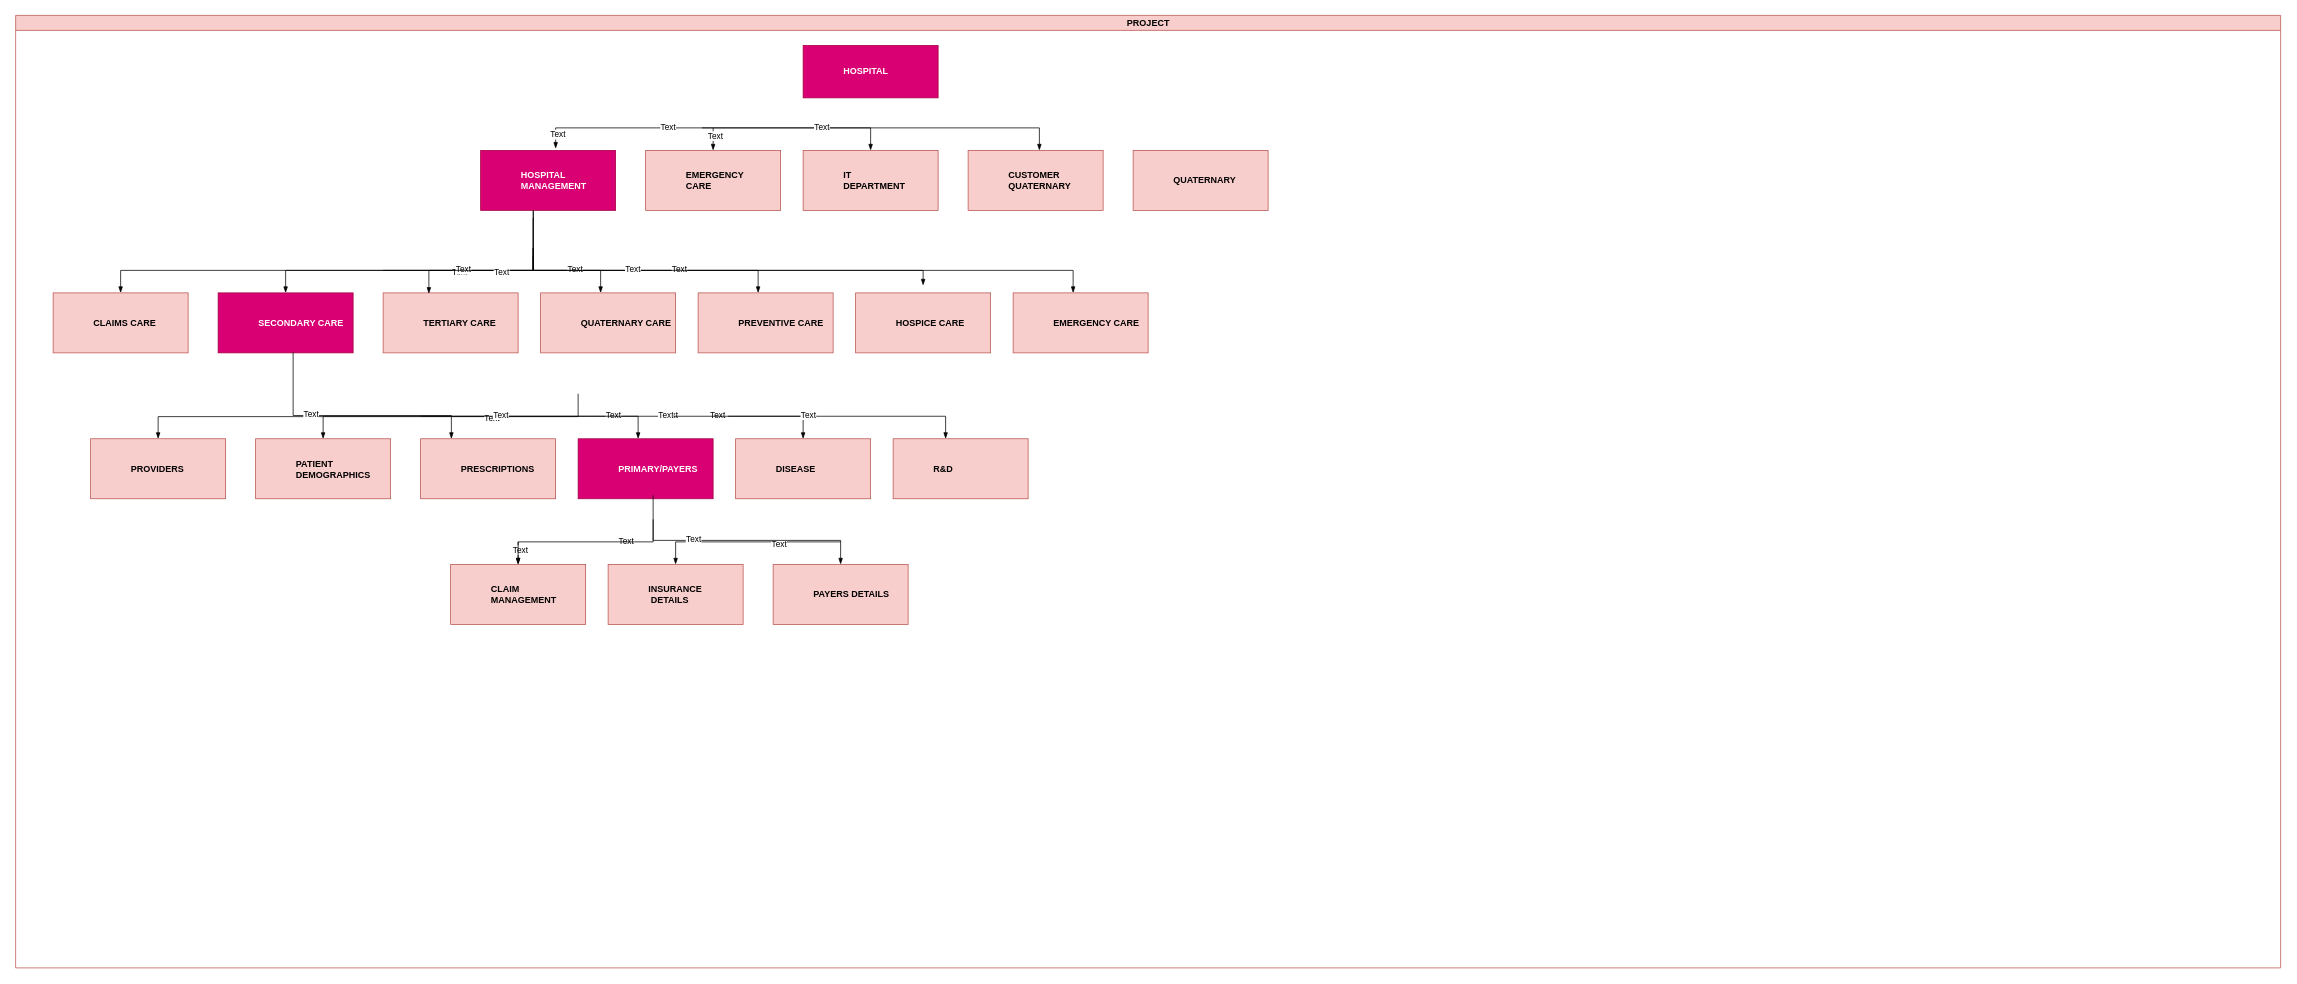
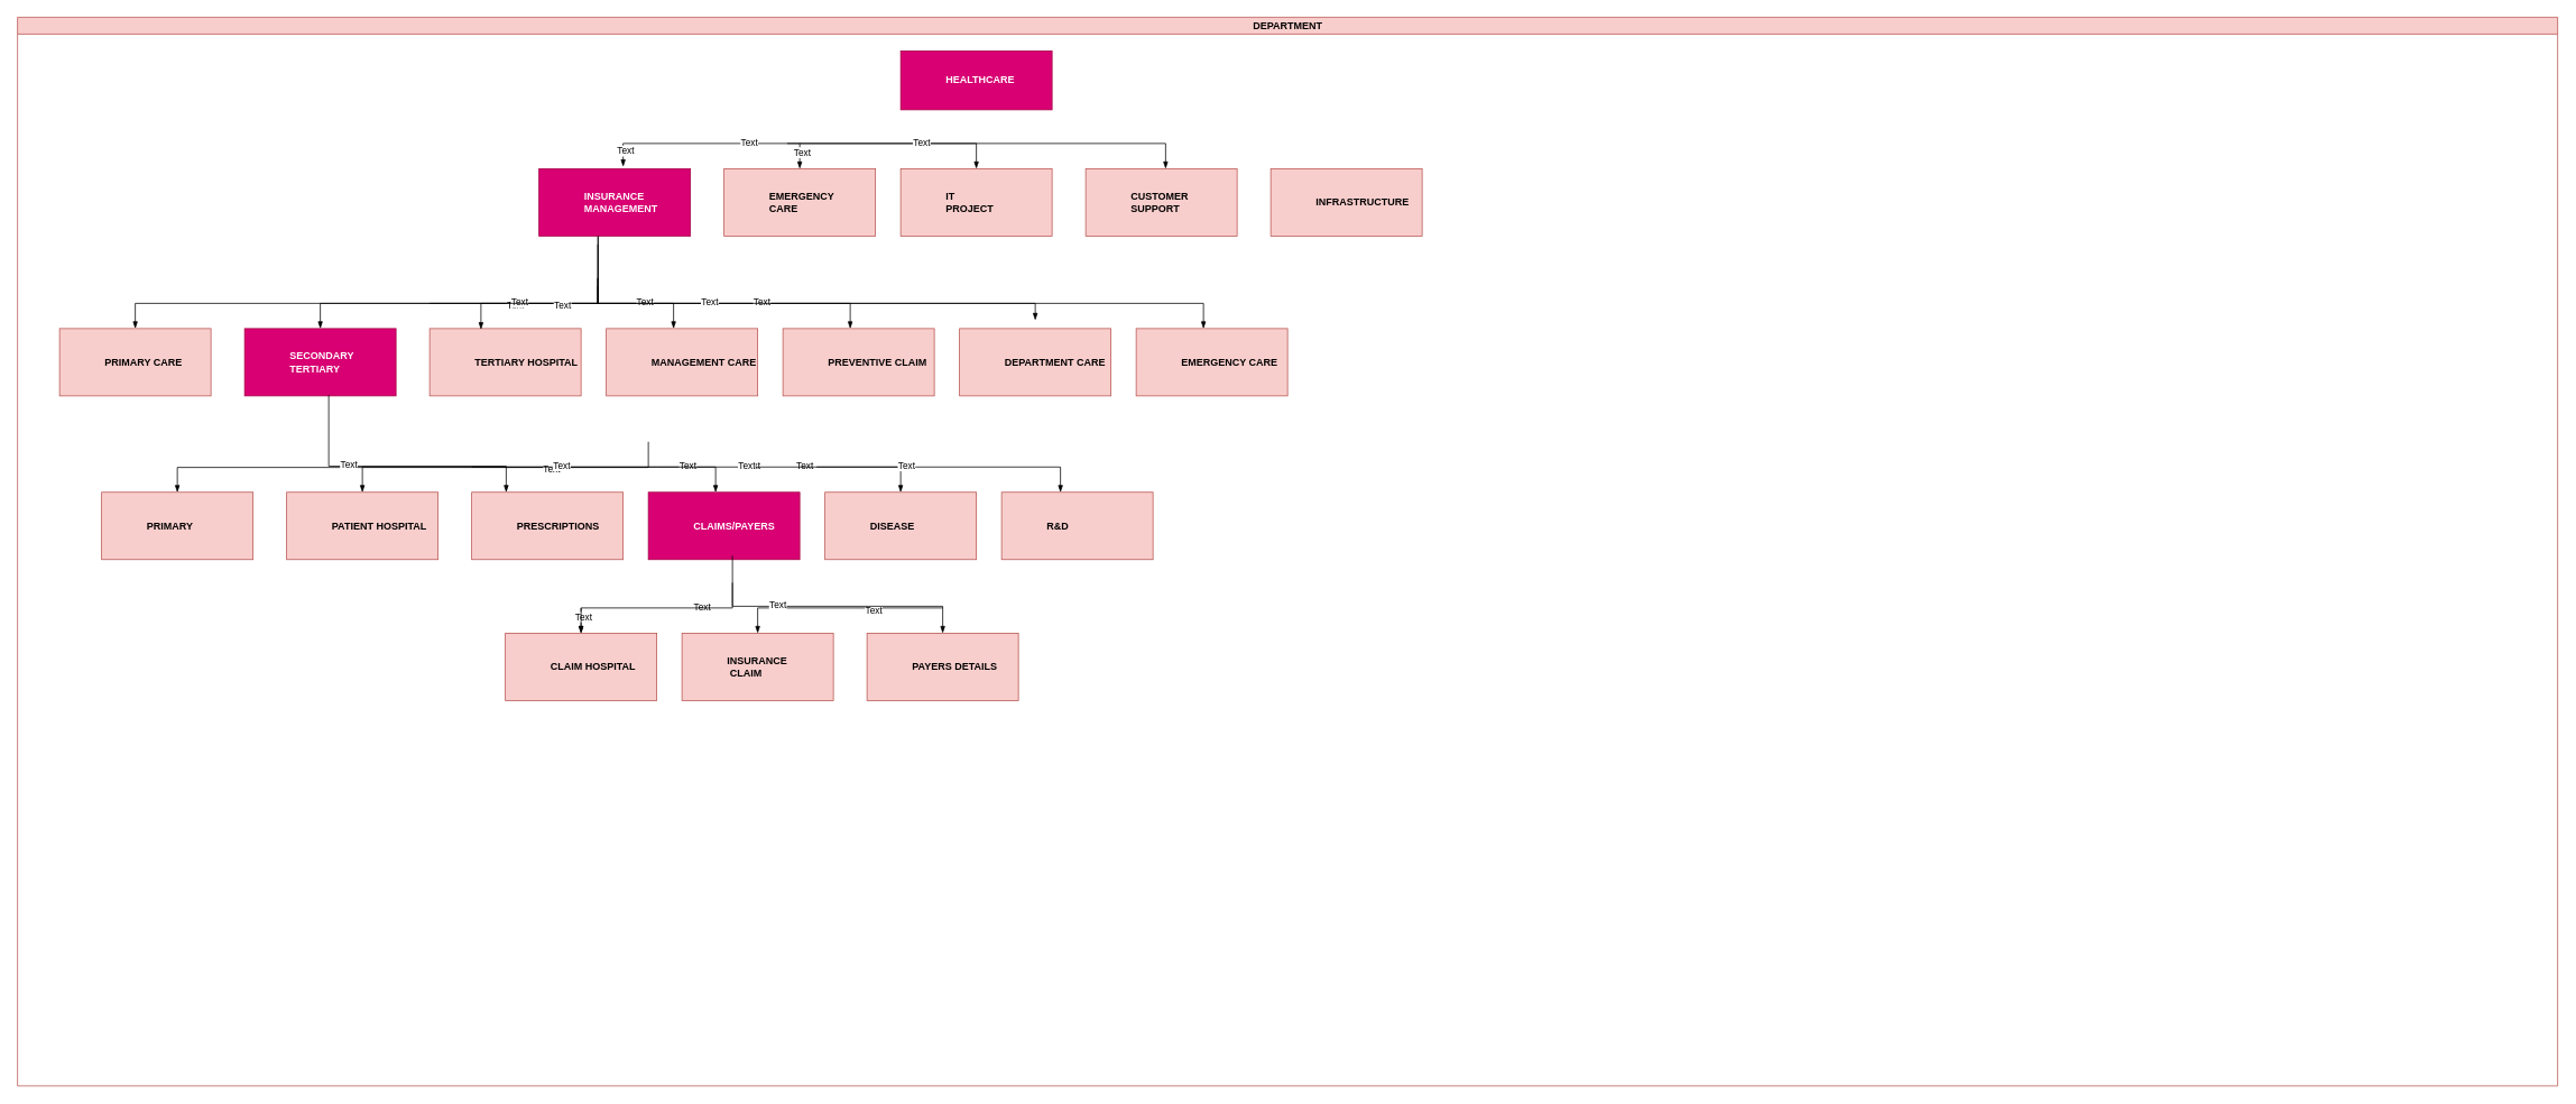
- <mxCell id="2" value="PROJECT" style="swimlane;html=1;startSize=20;horizontal=1;containerType=tree;glass=0;fillColor=#f8cecc;strokeColor=#b85450;gradientColor=none;" parent="1" vertex="1"><mxGeometry x="20" y="20" width="3020" height="1270" as="geometry" /></mxCell>
+ <mxCell id="2" value="DEPARTMENT" style="swimlane;html=1;startSize=20;horizontal=1;containerType=tree;glass=0;fillColor=#f8cecc;strokeColor=#b85450;gradientColor=none;" parent="1" vertex="1"><mxGeometry x="20" y="20" width="3020" height="1270" as="geometry" /></mxCell>
- <mxCell id="3" value="HOSPITAL" style="label;image=https://cdn3.iconfinder.com/data/icons/user-avatars-1/512/users-3-128.png;whiteSpace=wrap;html=1;rounded=0;glass=0;treeMoving=1;treeFolding=1;fillColor=#d80073;strokeColor=#A50040;fontStyle=1;fontColor=#ffffff;" parent="2" vertex="1"><mxGeometry x="1050" y="40" width="180" height="70" as="geometry" /></mxCell>
+ <mxCell id="3" value="HEALTHCARE" style="label;image=https://cdn3.iconfinder.com/data/icons/user-avatars-1/512/users-3-128.png;whiteSpace=wrap;html=1;rounded=0;glass=0;treeMoving=1;treeFolding=1;fillColor=#d80073;strokeColor=#A50040;fontStyle=1;fontColor=#ffffff;" parent="2" vertex="1"><mxGeometry x="1050" y="40" width="180" height="70" as="geometry" /></mxCell>
- <mxCell id="4" value="HOSPITAL&lt;div&gt;MANAGEMENT&lt;/div&gt;" style="label;image=https://cdn3.iconfinder.com/data/icons/user-avatars-1/512/users-9-2-128.png;whiteSpace=wrap;html=1;rounded=0;glass=0;treeFolding=1;treeMoving=1;fillColor=#d80073;strokeColor=#A50040;fontColor=#ffffff;" parent="2" vertex="1"><mxGeometry x="620" y="180" width="180" height="80" as="geometry" /></mxCell>
+ <mxCell id="4" value="INSURANCE&lt;div&gt;MANAGEMENT&lt;/div&gt;" style="label;image=https://cdn3.iconfinder.com/data/icons/user-avatars-1/512/users-9-2-128.png;whiteSpace=wrap;html=1;rounded=0;glass=0;treeFolding=1;treeMoving=1;fillColor=#d80073;strokeColor=#A50040;fontColor=#ffffff;" parent="2" vertex="1"><mxGeometry x="620" y="180" width="180" height="80" as="geometry" /></mxCell>
- <mxCell id="6" value="IT&lt;div&gt;DEPARTMENT&lt;/div&gt;" style="label;image=https://cdn3.iconfinder.com/data/icons/user-avatars-1/512/users-2-128.png;whiteSpace=wrap;html=1;rounded=0;glass=0;fillColor=#f8cecc;strokeColor=#b85450;" vertex="1" parent="2"><mxGeometry x="1050" y="180" width="180" height="80" as="geometry" /></mxCell>
+ <mxCell id="6" value="IT&lt;div&gt;PROJECT&lt;/div&gt;" style="label;image=https://cdn3.iconfinder.com/data/icons/user-avatars-1/512/users-2-128.png;whiteSpace=wrap;html=1;rounded=0;glass=0;fillColor=#f8cecc;strokeColor=#b85450;" vertex="1" parent="2"><mxGeometry x="1050" y="180" width="180" height="80" as="geometry" /></mxCell>
- <mxCell id="7" value="CUSTOMER&lt;div&gt;QUATERNARY&lt;/div&gt;" style="label;image=https://cdn3.iconfinder.com/data/icons/user-avatars-1/512/users-2-128.png;whiteSpace=wrap;html=1;rounded=0;glass=0;fillColor=#f8cecc;strokeColor=#b85450;" vertex="1" parent="2"><mxGeometry x="1270" y="180" width="180" height="80" as="geometry" /></mxCell>
+ <mxCell id="7" value="CUSTOMER&lt;div&gt;SUPPORT&lt;/div&gt;" style="label;image=https://cdn3.iconfinder.com/data/icons/user-avatars-1/512/users-2-128.png;whiteSpace=wrap;html=1;rounded=0;glass=0;fillColor=#f8cecc;strokeColor=#b85450;" vertex="1" parent="2"><mxGeometry x="1270" y="180" width="180" height="80" as="geometry" /></mxCell>
- <mxCell id="8" value="QUATERNARY" style="label;image=https://cdn3.iconfinder.com/data/icons/user-avatars-1/512/users-2-128.png;whiteSpace=wrap;html=1;rounded=0;glass=0;fillColor=#f8cecc;strokeColor=#b85450;" vertex="1" parent="2"><mxGeometry x="1490" y="180" width="180" height="80" as="geometry" /></mxCell>
+ <mxCell id="8" value="INFRASTRUCTURE" style="label;image=https://cdn3.iconfinder.com/data/icons/user-avatars-1/512/users-2-128.png;whiteSpace=wrap;html=1;rounded=0;glass=0;fillColor=#f8cecc;strokeColor=#b85450;" vertex="1" parent="2"><mxGeometry x="1490" y="180" width="180" height="80" as="geometry" /></mxCell>
- <mxCell id="12" value="CLAIMS CARE" style="label;image=https://cdn3.iconfinder.com/data/icons/user-avatars-1/512/users-10-3-128.png;whiteSpace=wrap;html=1;rounded=0;glass=0;treeFolding=1;treeMoving=1;fillColor=#f8cecc;strokeColor=#b85450;" vertex="1" parent="2"><mxGeometry x="50" y="370" width="180" height="80" as="geometry" /></mxCell>
+ <mxCell id="12" value="PRIMARY CARE" style="label;image=https://cdn3.iconfinder.com/data/icons/user-avatars-1/512/users-10-3-128.png;whiteSpace=wrap;html=1;rounded=0;glass=0;treeFolding=1;treeMoving=1;fillColor=#f8cecc;strokeColor=#b85450;" vertex="1" parent="2"><mxGeometry x="50" y="370" width="180" height="80" as="geometry" /></mxCell>
- <mxCell id="15" value="SECONDARY CARE" style="label;image=https://cdn3.iconfinder.com/data/icons/user-avatars-1/512/users-9-2-128.png;whiteSpace=wrap;html=1;rounded=0;glass=0;treeFolding=1;treeMoving=1;fillColor=#d80073;strokeColor=#A50040;fontColor=#ffffff;" vertex="1" parent="2"><mxGeometry x="270" y="370" width="180" height="80" as="geometry" /></mxCell>
+ <mxCell id="15" value="SECONDARY TERTIARY" style="label;image=https://cdn3.iconfinder.com/data/icons/user-avatars-1/512/users-9-2-128.png;whiteSpace=wrap;html=1;rounded=0;glass=0;treeFolding=1;treeMoving=1;fillColor=#d80073;strokeColor=#A50040;fontColor=#ffffff;" vertex="1" parent="2"><mxGeometry x="270" y="370" width="180" height="80" as="geometry" /></mxCell>
- <mxCell id="16" value="TERTIARY CARE" style="label;image=https://cdn3.iconfinder.com/data/icons/user-avatars-1/512/users-2-128.png;whiteSpace=wrap;html=1;rounded=0;glass=0;fillColor=#f8cecc;strokeColor=#b85450;" vertex="1" parent="2"><mxGeometry x="490" y="370" width="180" height="80" as="geometry" /></mxCell>
+ <mxCell id="16" value="TERTIARY HOSPITAL" style="label;image=https://cdn3.iconfinder.com/data/icons/user-avatars-1/512/users-2-128.png;whiteSpace=wrap;html=1;rounded=0;glass=0;fillColor=#f8cecc;strokeColor=#b85450;" vertex="1" parent="2"><mxGeometry x="490" y="370" width="180" height="80" as="geometry" /></mxCell>
- <mxCell id="17" value="QUATERNARY CARE" style="label;image=https://cdn3.iconfinder.com/data/icons/user-avatars-1/512/users-2-128.png;whiteSpace=wrap;html=1;rounded=0;glass=0;fillColor=#f8cecc;strokeColor=#b85450;" vertex="1" parent="2"><mxGeometry x="700" y="370" width="180" height="80" as="geometry" /></mxCell>
+ <mxCell id="17" value="MANAGEMENT CARE" style="label;image=https://cdn3.iconfinder.com/data/icons/user-avatars-1/512/users-2-128.png;whiteSpace=wrap;html=1;rounded=0;glass=0;fillColor=#f8cecc;strokeColor=#b85450;" vertex="1" parent="2"><mxGeometry x="700" y="370" width="180" height="80" as="geometry" /></mxCell>
- <mxCell id="18" value="PREVENTIVE CARE" style="label;image=https://cdn3.iconfinder.com/data/icons/user-avatars-1/512/users-2-128.png;whiteSpace=wrap;html=1;rounded=0;glass=0;fillColor=#f8cecc;strokeColor=#b85450;" vertex="1" parent="2"><mxGeometry x="910" y="370" width="180" height="80" as="geometry" /></mxCell>
+ <mxCell id="18" value="PREVENTIVE CLAIM" style="label;image=https://cdn3.iconfinder.com/data/icons/user-avatars-1/512/users-2-128.png;whiteSpace=wrap;html=1;rounded=0;glass=0;fillColor=#f8cecc;strokeColor=#b85450;" vertex="1" parent="2"><mxGeometry x="910" y="370" width="180" height="80" as="geometry" /></mxCell>
- <mxCell id="31" value="HOSPICE CARE" style="label;image=https://cdn3.iconfinder.com/data/icons/user-avatars-1/512/users-2-128.png;whiteSpace=wrap;html=1;rounded=0;glass=0;fillColor=#f8cecc;strokeColor=#b85450;" vertex="1" parent="2"><mxGeometry x="1120" y="370" width="180" height="80" as="geometry" /></mxCell>
+ <mxCell id="31" value="DEPARTMENT CARE" style="label;image=https://cdn3.iconfinder.com/data/icons/user-avatars-1/512/users-2-128.png;whiteSpace=wrap;html=1;rounded=0;glass=0;fillColor=#f8cecc;strokeColor=#b85450;" vertex="1" parent="2"><mxGeometry x="1120" y="370" width="180" height="80" as="geometry" /></mxCell>
- <mxCell id="38" value="PROVIDERS" style="label;image=https://cdn3.iconfinder.com/data/icons/user-avatars-1/512/users-10-3-128.png;whiteSpace=wrap;html=1;rounded=0;glass=0;treeFolding=1;treeMoving=1;fillColor=#f8cecc;strokeColor=#b85450;" vertex="1" parent="2"><mxGeometry x="100" y="564.52" width="180" height="80" as="geometry" /></mxCell>
+ <mxCell id="38" value="PRIMARY" style="label;image=https://cdn3.iconfinder.com/data/icons/user-avatars-1/512/users-10-3-128.png;whiteSpace=wrap;html=1;rounded=0;glass=0;treeFolding=1;treeMoving=1;fillColor=#f8cecc;strokeColor=#b85450;" vertex="1" parent="2"><mxGeometry x="100" y="564.52" width="180" height="80" as="geometry" /></mxCell>
- <mxCell id="41" value="PATIENT DEMOGRAPHICS" style="label;image=https://cdn3.iconfinder.com/data/icons/user-avatars-1/512/users-9-2-128.png;whiteSpace=wrap;html=1;rounded=0;glass=0;treeFolding=1;treeMoving=1;fillColor=#f8cecc;strokeColor=#b85450;" vertex="1" parent="2"><mxGeometry x="320" y="564.52" width="180" height="80" as="geometry" /></mxCell>
+ <mxCell id="41" value="PATIENT HOSPITAL" style="label;image=https://cdn3.iconfinder.com/data/icons/user-avatars-1/512/users-9-2-128.png;whiteSpace=wrap;html=1;rounded=0;glass=0;treeFolding=1;treeMoving=1;fillColor=#f8cecc;strokeColor=#b85450;" vertex="1" parent="2"><mxGeometry x="320" y="564.52" width="180" height="80" as="geometry" /></mxCell>
- <mxCell id="43" value="PRIMARY/PAYERS" style="label;image=https://cdn3.iconfinder.com/data/icons/user-avatars-1/512/users-2-128.png;whiteSpace=wrap;html=1;rounded=0;glass=0;fillColor=#d80073;strokeColor=#A50040;fontColor=#ffffff;" vertex="1" parent="2"><mxGeometry x="750" y="564.52" width="180" height="80" as="geometry" /></mxCell>
+ <mxCell id="43" value="CLAIMS/PAYERS" style="label;image=https://cdn3.iconfinder.com/data/icons/user-avatars-1/512/users-2-128.png;whiteSpace=wrap;html=1;rounded=0;glass=0;fillColor=#d80073;strokeColor=#A50040;fontColor=#ffffff;" vertex="1" parent="2"><mxGeometry x="750" y="564.52" width="180" height="80" as="geometry" /></mxCell>
- <mxCell id="57" value="CLAIM MANAGEMENT" style="label;image=https://cdn3.iconfinder.com/data/icons/user-avatars-1/512/users-2-128.png;whiteSpace=wrap;html=1;rounded=0;glass=0;fillColor=#f8cecc;strokeColor=#b85450;" vertex="1" parent="2"><mxGeometry x="580" y="732" width="180" height="80" as="geometry" /></mxCell>
+ <mxCell id="57" value="CLAIM HOSPITAL" style="label;image=https://cdn3.iconfinder.com/data/icons/user-avatars-1/512/users-2-128.png;whiteSpace=wrap;html=1;rounded=0;glass=0;fillColor=#f8cecc;strokeColor=#b85450;" vertex="1" parent="2"><mxGeometry x="580" y="732" width="180" height="80" as="geometry" /></mxCell>
- <mxCell id="58" value="INSURANCE&lt;div&gt;&amp;nbsp;DETAILS&lt;/div&gt;" style="label;image=https://cdn3.iconfinder.com/data/icons/user-avatars-1/512/users-2-128.png;whiteSpace=wrap;html=1;rounded=0;glass=0;fillColor=#f8cecc;strokeColor=#b85450;" vertex="1" parent="2"><mxGeometry x="790" y="732" width="180" height="80" as="geometry" /></mxCell>
+ <mxCell id="58" value="INSURANCE&lt;div&gt;&amp;nbsp;CLAIM&lt;/div&gt;" style="label;image=https://cdn3.iconfinder.com/data/icons/user-avatars-1/512/users-2-128.png;whiteSpace=wrap;html=1;rounded=0;glass=0;fillColor=#f8cecc;strokeColor=#b85450;" vertex="1" parent="2"><mxGeometry x="790" y="732" width="180" height="80" as="geometry" /></mxCell>
